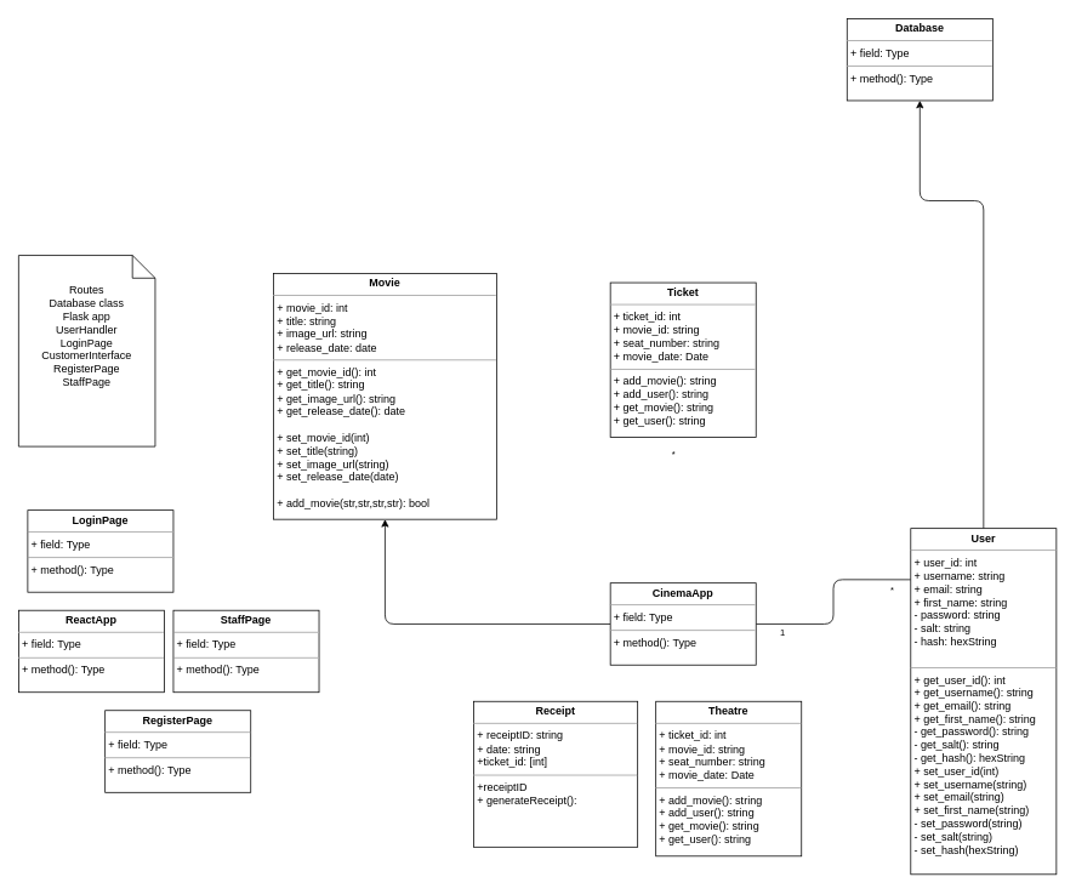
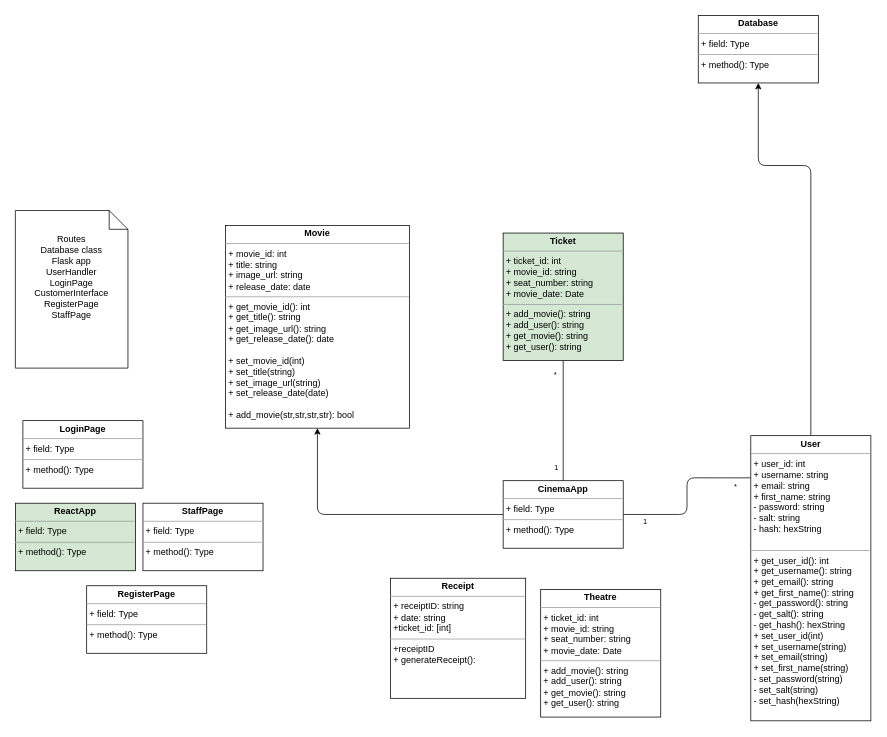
- <mxCell id="12" value="&lt;p style=&quot;margin: 0px ; margin-top: 4px ; text-align: center&quot;&gt;&lt;b&gt;Ticket&lt;/b&gt;&lt;/p&gt;&lt;hr size=&quot;1&quot;&gt;&lt;p style=&quot;margin: 0px ; margin-left: 4px&quot;&gt;+ ticket_id: int&lt;/p&gt;&lt;p style=&quot;margin: 0px ; margin-left: 4px&quot;&gt;+ movie_id: string&lt;/p&gt;&lt;p style=&quot;margin: 0px ; margin-left: 4px&quot;&gt;+ seat_number: string&lt;/p&gt;&lt;p style=&quot;margin: 0px ; margin-left: 4px&quot;&gt;+ movie_date: Date&lt;/p&gt;&lt;hr size=&quot;1&quot;&gt;&lt;p style=&quot;margin: 0px ; margin-left: 4px&quot;&gt;+ add_movie(): string&lt;/p&gt;&lt;p style=&quot;margin: 0px ; margin-left: 4px&quot;&gt;+ add_user(): string&lt;br&gt;&lt;/p&gt;&lt;p style=&quot;margin: 0px ; margin-left: 4px&quot;&gt;+ get_movie(): string&lt;br&gt;&lt;/p&gt;&lt;p style=&quot;margin: 0px ; margin-left: 4px&quot;&gt;+ get_user(): string&lt;/p&gt;&lt;p style=&quot;margin: 0px ; margin-left: 4px&quot;&gt;&lt;br&gt;&lt;/p&gt;" style="verticalAlign=top;align=left;overflow=fill;fontSize=12;fontFamily=Helvetica;html=1;" vertex="1" parent="1"><mxGeometry x="670" y="310" width="160" height="170" as="geometry" /></mxCell>
+ <mxCell id="12" value="&lt;p style=&quot;margin: 0px ; margin-top: 4px ; text-align: center&quot;&gt;&lt;b&gt;Ticket&lt;/b&gt;&lt;/p&gt;&lt;hr size=&quot;1&quot;&gt;&lt;p style=&quot;margin: 0px ; margin-left: 4px&quot;&gt;+ ticket_id: int&lt;/p&gt;&lt;p style=&quot;margin: 0px ; margin-left: 4px&quot;&gt;+ movie_id: string&lt;/p&gt;&lt;p style=&quot;margin: 0px ; margin-left: 4px&quot;&gt;+ seat_number: string&lt;/p&gt;&lt;p style=&quot;margin: 0px ; margin-left: 4px&quot;&gt;+ movie_date: Date&lt;/p&gt;&lt;hr size=&quot;1&quot;&gt;&lt;p style=&quot;margin: 0px ; margin-left: 4px&quot;&gt;+ add_movie(): string&lt;/p&gt;&lt;p style=&quot;margin: 0px ; margin-left: 4px&quot;&gt;+ add_user(): string&lt;br&gt;&lt;/p&gt;&lt;p style=&quot;margin: 0px ; margin-left: 4px&quot;&gt;+ get_movie(): string&lt;br&gt;&lt;/p&gt;&lt;p style=&quot;margin: 0px ; margin-left: 4px&quot;&gt;+ get_user(): string&lt;/p&gt;&lt;p style=&quot;margin: 0px ; margin-left: 4px&quot;&gt;&lt;br&gt;&lt;/p&gt;" style="verticalAlign=top;align=left;overflow=fill;fontSize=12;fontFamily=Helvetica;html=1;fillColor=#d5e8d4;" vertex="1" parent="1"><mxGeometry x="670" y="310" width="160" height="170" as="geometry" /></mxCell>
+ <mxCell id="3" style="edgeStyle=none;html=1;entryX=0.5;entryY=1;entryDx=0;entryDy=0;endArrow=none;endFill=0;" edge="1" parent="1" source="7" target="12"><mxGeometry relative="1" as="geometry" /></mxCell>
+ <mxCell id="4" value="1" style="edgeLabel;html=1;align=center;verticalAlign=middle;resizable=0;points=[];fontSize=10;" connectable="0" vertex="1" parent="3"><mxGeometry x="0.354" y="4" relative="1" as="geometry"><mxPoint x="-6" y="89" as="offset" /></mxGeometry></mxCell>
- <mxCell id="14" value="&lt;p style=&quot;margin: 0px ; margin-top: 4px ; text-align: center&quot;&gt;&lt;b&gt;ReactApp&lt;/b&gt;&lt;/p&gt;&lt;hr size=&quot;1&quot;&gt;&lt;p style=&quot;margin: 0px ; margin-left: 4px&quot;&gt;+ field: Type&lt;/p&gt;&lt;hr size=&quot;1&quot;&gt;&lt;p style=&quot;margin: 0px ; margin-left: 4px&quot;&gt;+ method(): Type&lt;/p&gt;" style="verticalAlign=top;align=left;overflow=fill;fontSize=12;fontFamily=Helvetica;html=1;" vertex="1" parent="1"><mxGeometry x="20" y="670" width="160" height="90" as="geometry" /></mxCell>
+ <mxCell id="14" value="&lt;p style=&quot;margin: 0px ; margin-top: 4px ; text-align: center&quot;&gt;&lt;b&gt;ReactApp&lt;/b&gt;&lt;/p&gt;&lt;hr size=&quot;1&quot;&gt;&lt;p style=&quot;margin: 0px ; margin-left: 4px&quot;&gt;+ field: Type&lt;/p&gt;&lt;hr size=&quot;1&quot;&gt;&lt;p style=&quot;margin: 0px ; margin-left: 4px&quot;&gt;+ method(): Type&lt;/p&gt;" style="verticalAlign=top;align=left;overflow=fill;fontSize=12;fontFamily=Helvetica;html=1;fillColor=#d5e8d4;" vertex="1" parent="1"><mxGeometry x="20" y="670" width="160" height="90" as="geometry" /></mxCell>
- <mxCell id="20" value="&lt;p style=&quot;margin: 0px ; margin-top: 4px ; text-align: center&quot;&gt;&lt;b&gt;Theatre&lt;/b&gt;&lt;/p&gt;&lt;hr size=&quot;1&quot;&gt;&lt;p style=&quot;margin: 0px ; margin-left: 4px&quot;&gt;+ ticket_id: int&lt;/p&gt;&lt;p style=&quot;margin: 0px ; margin-left: 4px&quot;&gt;+ movie_id: string&lt;/p&gt;&lt;p style=&quot;margin: 0px ; margin-left: 4px&quot;&gt;+ seat_number: string&lt;/p&gt;&lt;p style=&quot;margin: 0px ; margin-left: 4px&quot;&gt;+ movie_date: Date&lt;/p&gt;&lt;hr size=&quot;1&quot;&gt;&lt;p style=&quot;margin: 0px ; margin-left: 4px&quot;&gt;+ add_movie(): string&lt;/p&gt;&lt;p style=&quot;margin: 0px ; margin-left: 4px&quot;&gt;+ add_user(): string&lt;br&gt;&lt;/p&gt;&lt;p style=&quot;margin: 0px ; margin-left: 4px&quot;&gt;+ get_movie(): string&lt;br&gt;&lt;/p&gt;&lt;p style=&quot;margin: 0px ; margin-left: 4px&quot;&gt;+ get_user(): string&lt;/p&gt;&lt;p style=&quot;margin: 0px ; margin-left: 4px&quot;&gt;&lt;br&gt;&lt;/p&gt;" style="verticalAlign=top;align=left;overflow=fill;fontSize=12;fontFamily=Helvetica;html=1;" vertex="1" parent="1"><mxGeometry x="720" y="770" width="160" height="170" as="geometry" /></mxCell>
+ <mxCell id="20" value="&lt;p style=&quot;margin: 0px ; margin-top: 4px ; text-align: center&quot;&gt;&lt;b&gt;Theatre&lt;/b&gt;&lt;/p&gt;&lt;hr size=&quot;1&quot;&gt;&lt;p style=&quot;margin: 0px ; margin-left: 4px&quot;&gt;+ ticket_id: int&lt;/p&gt;&lt;p style=&quot;margin: 0px ; margin-left: 4px&quot;&gt;+ movie_id: string&lt;/p&gt;&lt;p style=&quot;margin: 0px ; margin-left: 4px&quot;&gt;+ seat_number: string&lt;/p&gt;&lt;p style=&quot;margin: 0px ; margin-left: 4px&quot;&gt;+ movie_date: Date&lt;/p&gt;&lt;hr size=&quot;1&quot;&gt;&lt;p style=&quot;margin: 0px ; margin-left: 4px&quot;&gt;+ add_movie(): string&lt;/p&gt;&lt;p style=&quot;margin: 0px ; margin-left: 4px&quot;&gt;+ add_user(): string&lt;br&gt;&lt;/p&gt;&lt;p style=&quot;margin: 0px ; margin-left: 4px&quot;&gt;+ get_movie(): string&lt;br&gt;&lt;/p&gt;&lt;p style=&quot;margin: 0px ; margin-left: 4px&quot;&gt;+ get_user(): string&lt;/p&gt;&lt;p style=&quot;margin: 0px ; margin-left: 4px&quot;&gt;&lt;br&gt;&lt;/p&gt;" style="verticalAlign=top;align=left;overflow=fill;fontSize=12;fontFamily=Helvetica;html=1;" vertex="1" parent="1"><mxGeometry x="720" y="785" width="160" height="170" as="geometry" /></mxCell>
